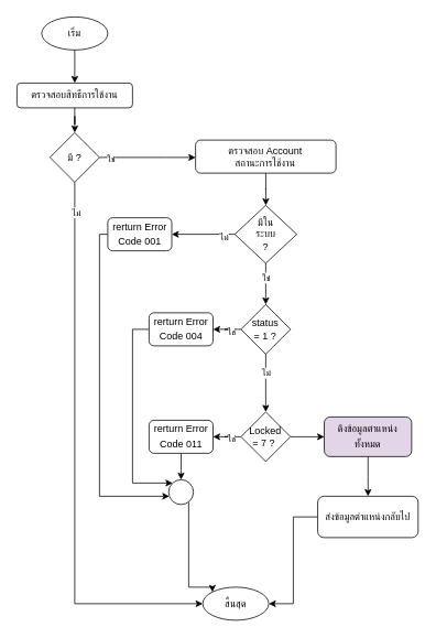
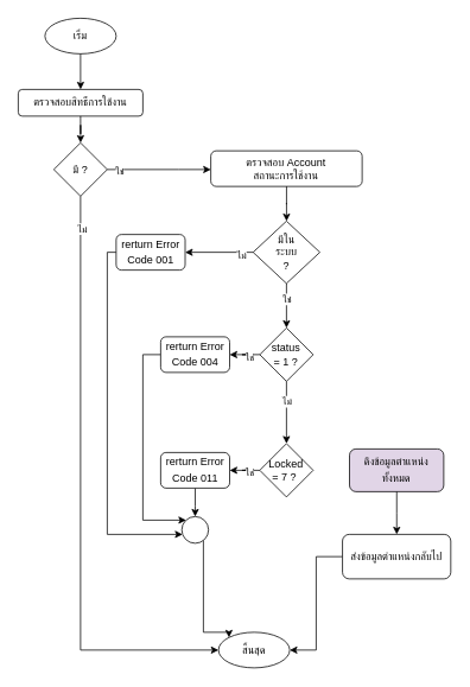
- <mxCell id="36" value="" style="edgeStyle=orthogonalEdgeStyle;rounded=0;orthogonalLoop=1;jettySize=auto;html=1;" edge="1" parent="1" source="18" target="35"><mxGeometry relative="1" as="geometry" /></mxCell>
